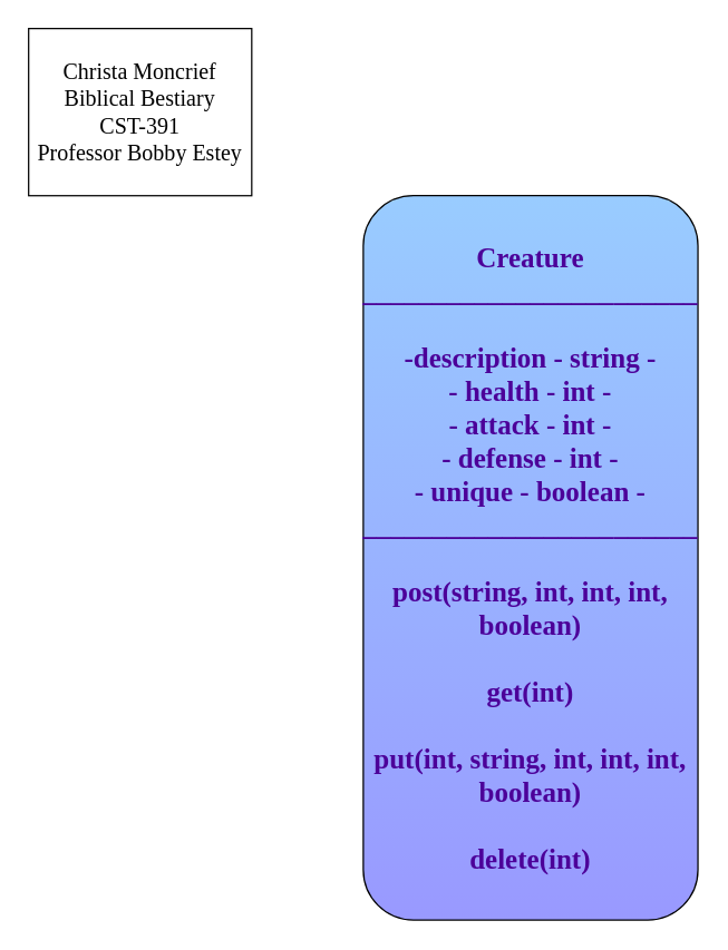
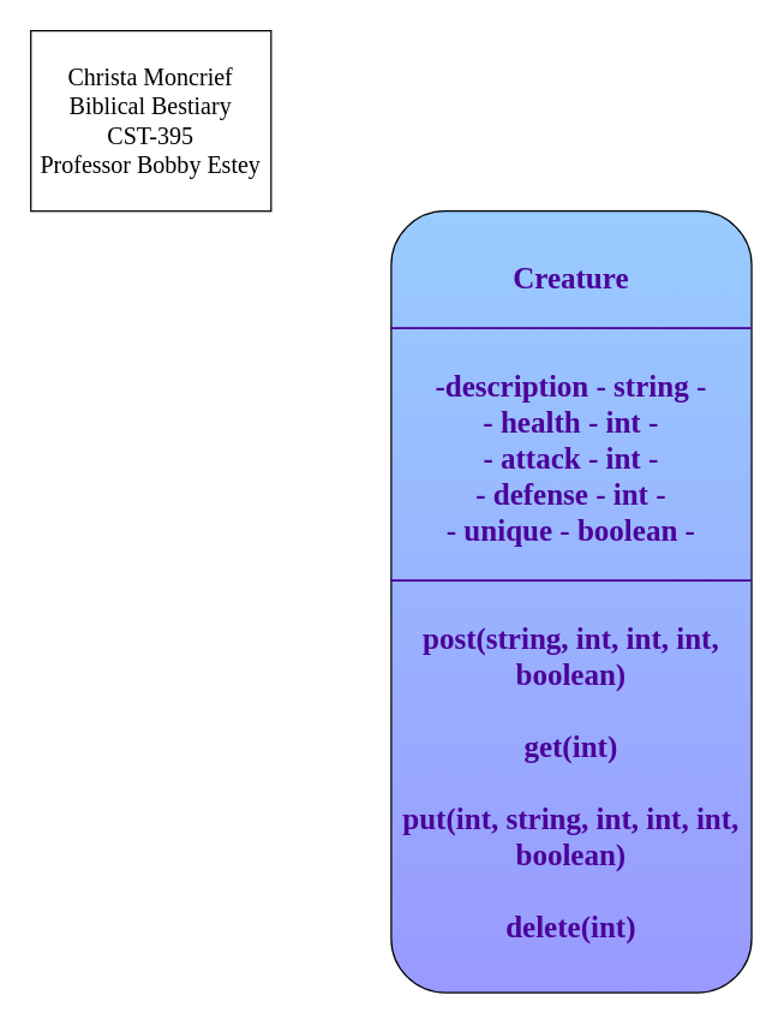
- <mxCell id="2" value="&lt;font face=&quot;Garamond&quot; style=&quot;font-size: 16px;&quot;&gt;Christa Moncrief&lt;br&gt;Biblical Bestiary&lt;br&gt;CST-391&lt;br&gt;Professor Bobby Estey&lt;/font&gt;" style="rounded=0;whiteSpace=wrap;html=1;" parent="1" vertex="1"><mxGeometry x="20" y="20" width="160" height="120" as="geometry" /></mxCell>
+ <mxCell id="2" value="&lt;font face=&quot;Garamond&quot; style=&quot;font-size: 16px;&quot;&gt;Christa Moncrief&lt;br&gt;Biblical Bestiary&lt;br&gt;CST-395&lt;br&gt;Professor Bobby Estey&lt;/font&gt;" style="rounded=0;whiteSpace=wrap;html=1;" parent="1" vertex="1"><mxGeometry x="20" y="20" width="160" height="120" as="geometry" /></mxCell>
